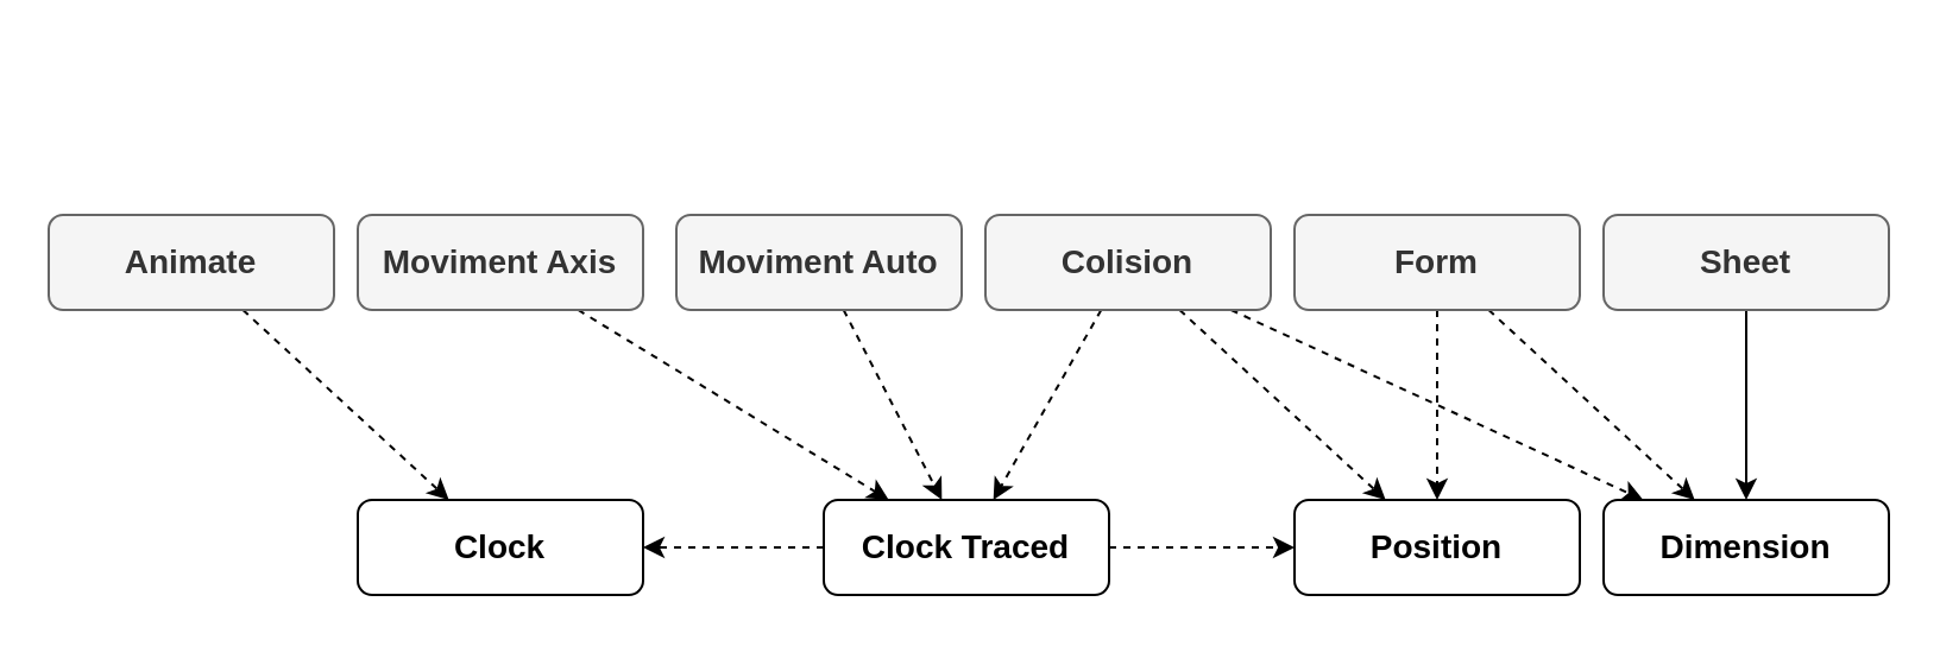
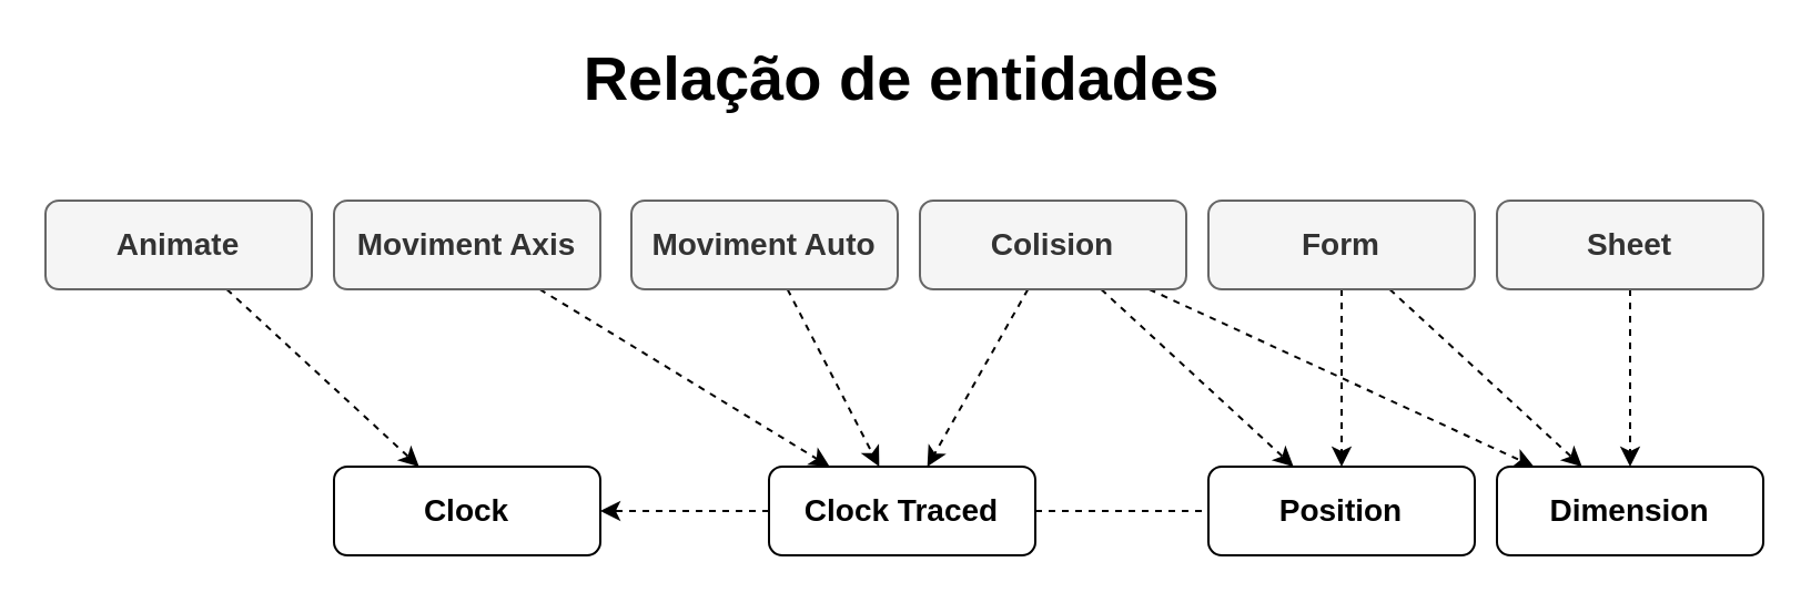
+ <mxCell id="2" value="&lt;font style=&quot;font-size: 28px;&quot;&gt;&lt;b&gt;Relação de entidades&lt;/b&gt;&lt;/font&gt;" style="text;html=1;strokeColor=none;fillColor=none;align=center;verticalAlign=middle;whiteSpace=wrap;rounded=0;" parent="1" vertex="1"><mxGeometry x="198" y="20" width="416" height="30" as="geometry" /></mxCell>
- <mxCell id="21" style="rounded=0;orthogonalLoop=1;jettySize=auto;html=1;fontSize=14;verticalAlign=middle;" parent="1" source="22" target="17" edge="1"><mxGeometry relative="1" as="geometry"><mxPoint x="660.923" y="390" as="sourcePoint" /></mxGeometry></mxCell>
+ <mxCell id="21" style="rounded=0;orthogonalLoop=1;jettySize=auto;html=1;fontSize=14;verticalAlign=middle;dashed=1;" parent="1" source="22" target="17" edge="1"><mxGeometry relative="1" as="geometry"><mxPoint x="660.923" y="390" as="sourcePoint" /></mxGeometry></mxCell>
- <mxCell id="14" style="rounded=0;orthogonalLoop=1;jettySize=auto;html=1;dashed=1;fontSize=14;verticalAlign=middle;" parent="1" source="16" target="13" edge="1"><mxGeometry relative="1" as="geometry" /></mxCell>
+ <mxCell id="14" style="rounded=0;orthogonalLoop=1;jettySize=auto;html=1;dashed=1;fontSize=14;verticalAlign=middle;endArrow=none;" parent="1" source="16" target="13" edge="1"><mxGeometry relative="1" as="geometry" /></mxCell>
